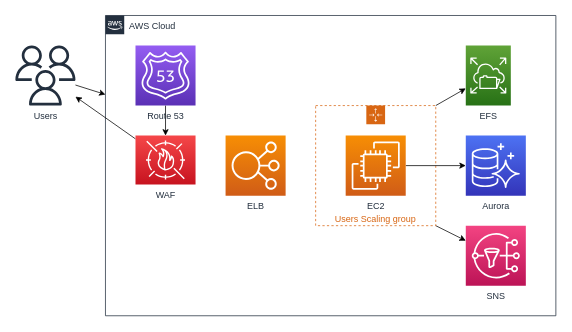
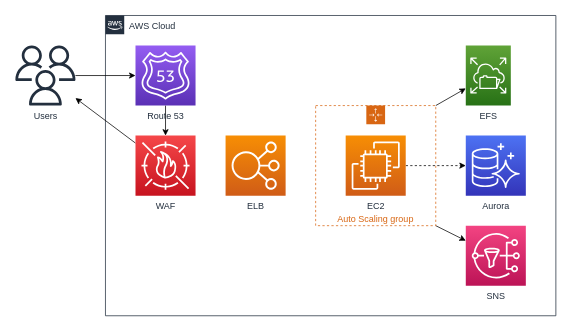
- <mxCell id="3" style="edgeStyle=none;rounded=0;orthogonalLoop=1;jettySize=auto;html=1;" edge="1" parent="1" source="4" target="2"><mxGeometry relative="1" as="geometry" /></mxCell>
+ <mxCell id="3" style="edgeStyle=none;rounded=0;orthogonalLoop=1;jettySize=auto;html=1;" edge="1" parent="1" source="4" target="6"><mxGeometry relative="1" as="geometry" /></mxCell>
- <mxCell id="8" value="WAF" style="outlineConnect=0;fontColor=#232F3E;gradientColor=#F54749;gradientDirection=north;fillColor=#C7131F;strokeColor=#ffffff;dashed=0;verticalLabelPosition=bottom;verticalAlign=top;align=center;html=1;fontSize=12;fontStyle=0;aspect=fixed;shape=mxgraph.aws4.resourceIcon;resIcon=mxgraph.aws4.waf;" vertex="1" parent="1"><mxGeometry x="180" y="180" width="80" height="65" as="geometry" /></mxCell>
+ <mxCell id="8" value="WAF" style="outlineConnect=0;fontColor=#232F3E;gradientColor=#F54749;gradientDirection=north;fillColor=#C7131F;strokeColor=#ffffff;dashed=0;verticalLabelPosition=bottom;verticalAlign=top;align=center;html=1;fontSize=12;fontStyle=0;aspect=fixed;shape=mxgraph.aws4.resourceIcon;resIcon=mxgraph.aws4.waf;" vertex="1" parent="1"><mxGeometry x="180" y="180" width="80" height="80" as="geometry" /></mxCell>
- <mxCell id="13" style="edgeStyle=none;rounded=0;orthogonalLoop=1;jettySize=auto;html=1;" edge="1" parent="1" source="14" target="15"><mxGeometry relative="1" as="geometry" /></mxCell>
+ <mxCell id="13" style="edgeStyle=none;rounded=0;orthogonalLoop=1;jettySize=auto;html=1;dashed=1;" edge="1" parent="1" source="14" target="15"><mxGeometry relative="1" as="geometry" /></mxCell>
- <mxCell id="12" value="Users Scaling group" style="points=[[0,0],[0.25,0],[0.5,0],[0.75,0],[1,0],[1,0.25],[1,0.5],[1,0.75],[1,1],[0.75,1],[0.5,1],[0.25,1],[0,1],[0,0.75],[0,0.5],[0,0.25]];outlineConnect=0;gradientColor=none;html=1;whiteSpace=wrap;fontSize=12;fontStyle=0;shape=mxgraph.aws4.groupCenter;grIcon=mxgraph.aws4.group_auto_scaling_group;grStroke=1;strokeColor=#D86613;fillColor=none;verticalAlign=bottom;align=center;fontColor=#D86613;dashed=1;spacingTop=25;" vertex="1" parent="1"><mxGeometry x="420" y="140" width="160" height="160" as="geometry" /></mxCell>
+ <mxCell id="12" value="Auto Scaling group" style="points=[[0,0],[0.25,0],[0.5,0],[0.75,0],[1,0],[1,0.25],[1,0.5],[1,0.75],[1,1],[0.75,1],[0.5,1],[0.25,1],[0,1],[0,0.75],[0,0.5],[0,0.25]];outlineConnect=0;gradientColor=none;html=1;whiteSpace=wrap;fontSize=12;fontStyle=0;shape=mxgraph.aws4.groupCenter;grIcon=mxgraph.aws4.group_auto_scaling_group;grStroke=1;strokeColor=#D86613;fillColor=none;verticalAlign=bottom;align=center;fontColor=#D86613;dashed=1;spacingTop=25;" vertex="1" parent="1"><mxGeometry x="420" y="140" width="160" height="160" as="geometry" /></mxCell>
